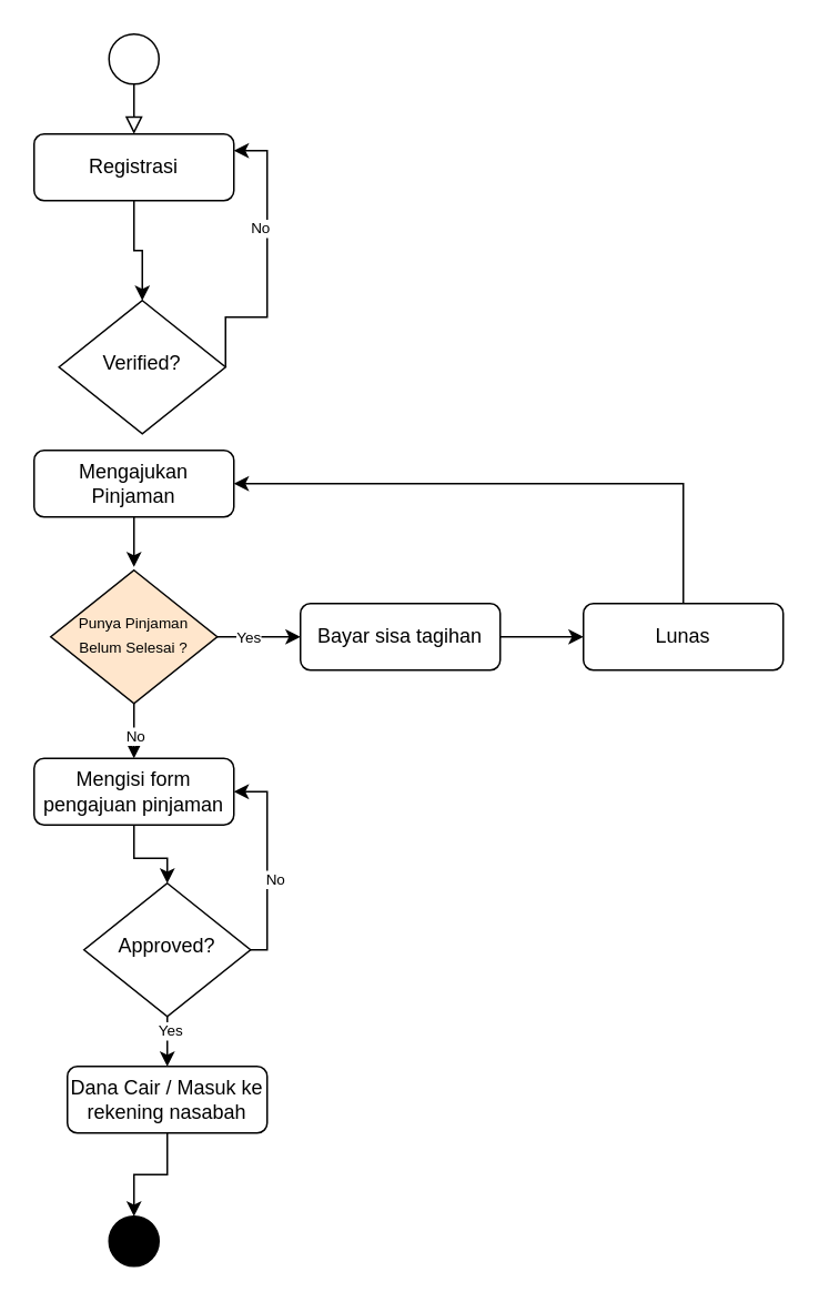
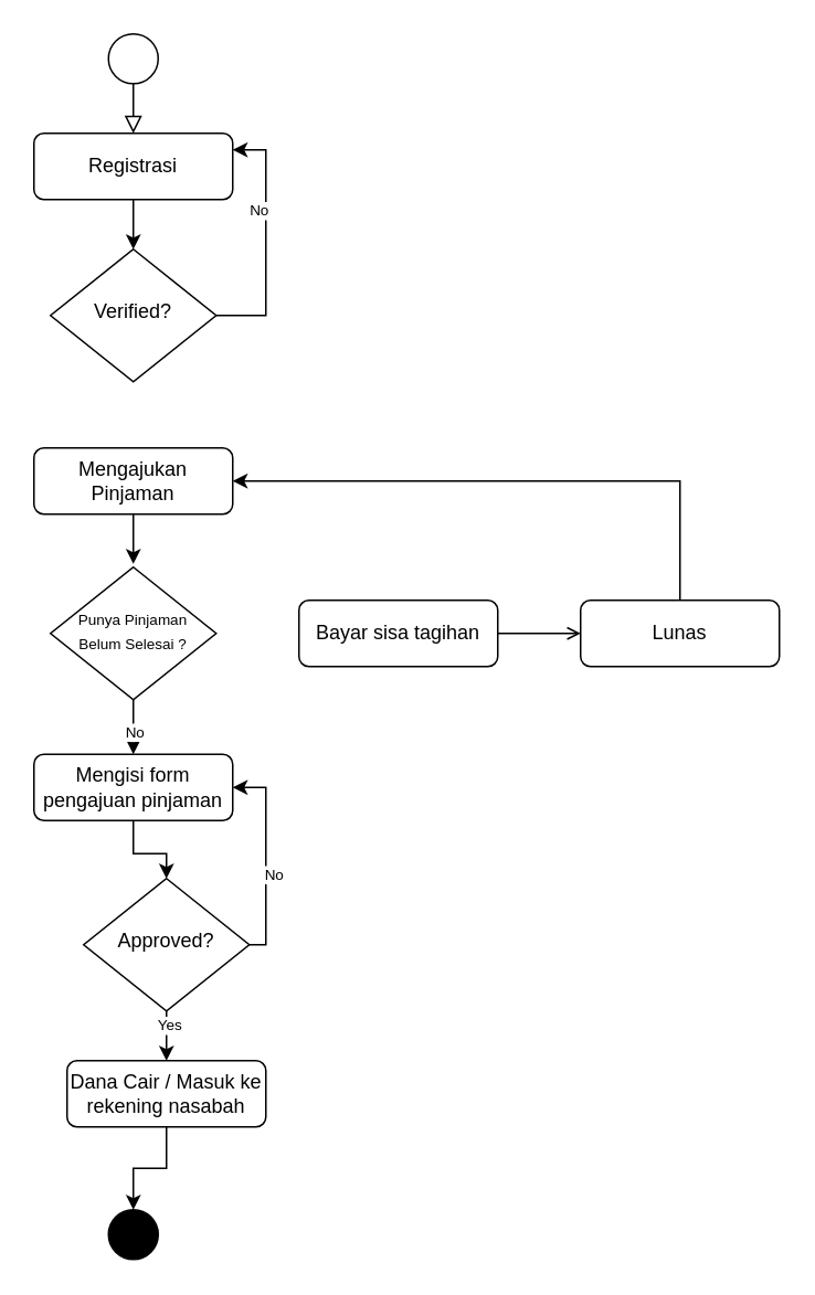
- <mxCell id="8" value="Verified?" style="rhombus;whiteSpace=wrap;html=1;shadow=0;fontFamily=Helvetica;fontSize=12;align=center;strokeWidth=1;spacing=6;spacingTop=-4;" vertex="1" parent="1"><mxGeometry x="35" y="180" width="100" height="80" as="geometry" /></mxCell>
+ <mxCell id="8" value="Verified?" style="rhombus;whiteSpace=wrap;html=1;shadow=0;fontFamily=Helvetica;fontSize=12;align=center;strokeWidth=1;spacing=6;spacingTop=-4;" vertex="1" parent="1"><mxGeometry x="30" y="150" width="100" height="80" as="geometry" /></mxCell>
- <mxCell id="15" value="&lt;font style=&quot;font-size: 9px;&quot;&gt;Punya Pinjaman Belum Selesai ?&lt;/font&gt;" style="rhombus;whiteSpace=wrap;html=1;shadow=0;fontFamily=Helvetica;fontSize=12;align=center;strokeWidth=1;spacing=6;spacingTop=-4;fillColor=#ffe6cc;" vertex="1" parent="1"><mxGeometry x="30" y="342" width="100" height="80" as="geometry" /></mxCell>
+ <mxCell id="15" value="&lt;font style=&quot;font-size: 9px;&quot;&gt;Punya Pinjaman Belum Selesai ?&lt;/font&gt;" style="rhombus;whiteSpace=wrap;html=1;shadow=0;fontFamily=Helvetica;fontSize=12;align=center;strokeWidth=1;spacing=6;spacingTop=-4;" vertex="1" parent="1"><mxGeometry x="30" y="342" width="100" height="80" as="geometry" /></mxCell>
- <mxCell id="13" value="" style="edgeStyle=orthogonalEdgeStyle;rounded=0;orthogonalLoop=1;jettySize=auto;html=1;fontSize=9;" edge="1" parent="1" source="15" target="19"><mxGeometry relative="1" as="geometry" /></mxCell>
- <mxCell id="14" value="Yes" style="edgeLabel;html=1;align=center;verticalAlign=middle;resizable=0;points=[];fontSize=9;" vertex="1" connectable="0" parent="13"><mxGeometry x="-0.295" relative="1" as="geometry"><mxPoint as="offset" /></mxGeometry></mxCell>
- <mxCell id="18" value="" style="edgeStyle=orthogonalEdgeStyle;rounded=0;orthogonalLoop=1;jettySize=auto;html=1;fontSize=9;" edge="1" parent="1" source="19" target="28"><mxGeometry relative="1" as="geometry" /></mxCell>
+ <mxCell id="18" value="" style="edgeStyle=orthogonalEdgeStyle;rounded=0;orthogonalLoop=1;jettySize=auto;html=1;fontSize=9;endArrow=open;" edge="1" parent="1" source="19" target="28"><mxGeometry relative="1" as="geometry" /></mxCell>
